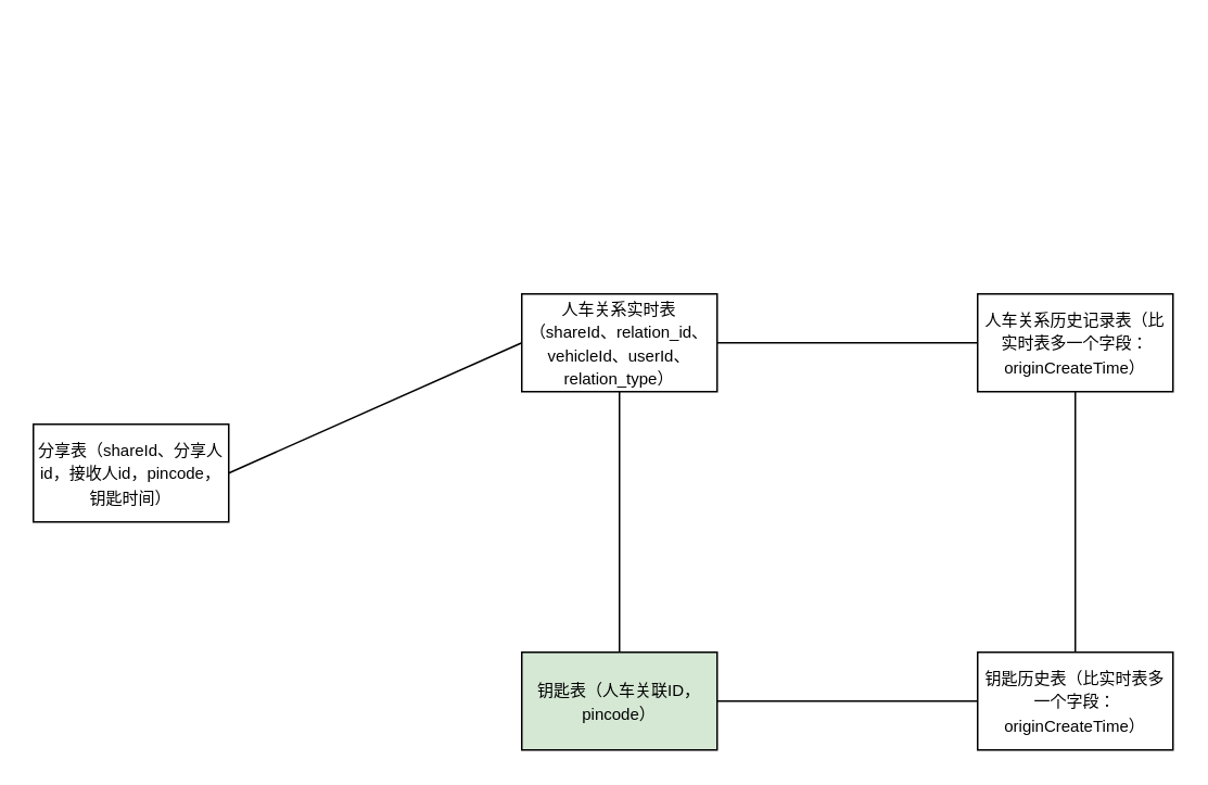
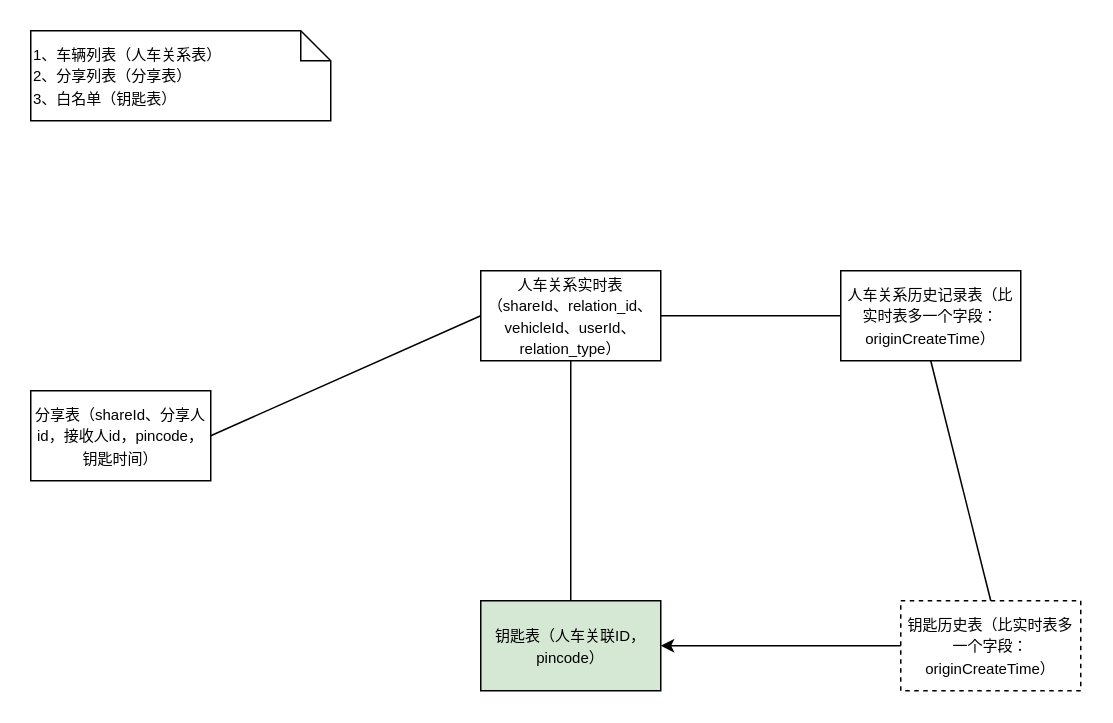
+ <mxCell id="12" value="&lt;div&gt;&lt;font style=&quot;font-size: 10px;&quot;&gt;1、车辆列表（人车关系表）&lt;/font&gt;&lt;/div&gt;&lt;div&gt;&lt;font style=&quot;font-size: 10px;&quot;&gt;2、分享列表&lt;span style=&quot;background-color: transparent; color: light-dark(rgb(0, 0, 0), rgb(255, 255, 255));&quot;&gt;（分享表）&lt;/span&gt;&lt;/font&gt;&lt;/div&gt;&lt;div&gt;&lt;span style=&quot;background-color: transparent; color: light-dark(rgb(0, 0, 0), rgb(255, 255, 255));&quot;&gt;&lt;font style=&quot;font-size: 10px;&quot;&gt;3、白名单（钥匙表）&lt;/font&gt;&lt;/span&gt;&lt;/div&gt;" style="shape=note;size=20;whiteSpace=wrap;html=1;align=left;" vertex="1" parent="1"><mxGeometry x="20" y="20" width="200" height="60" as="geometry" /></mxCell>
- <mxCell id="4" value="&lt;font style=&quot;font-size: 10px;&quot;&gt;人车关系历史记录表（比实时表多一个字段：originCreateTime）&lt;/font&gt;" style="rounded=0;whiteSpace=wrap;html=1;" vertex="1" parent="1"><mxGeometry x="600" y="180" width="120" height="60" as="geometry" /></mxCell>
+ <mxCell id="4" value="&lt;font style=&quot;font-size: 10px;&quot;&gt;人车关系历史记录表（比实时表多一个字段：originCreateTime）&lt;/font&gt;" style="rounded=0;whiteSpace=wrap;html=1;" vertex="1" parent="1"><mxGeometry x="560" y="180" width="120" height="60" as="geometry" /></mxCell>
- <mxCell id="10" value="" style="endArrow=none;html=1;rounded=0;entryX=1;entryY=0.5;entryDx=0;entryDy=0;exitX=0;exitY=0.5;exitDx=0;exitDy=0;" edge="1" parent="1" source="6" target="5"><mxGeometry width="50" height="50" relative="1" as="geometry"><mxPoint x="390" y="250" as="sourcePoint" /><mxPoint x="390" y="410" as="targetPoint" /></mxGeometry></mxCell>
+ <mxCell id="10" value="" style="endArrow=classic;html=1;rounded=0;entryX=1;entryY=0.5;entryDx=0;entryDy=0;exitX=0;exitY=0.5;exitDx=0;exitDy=0;" edge="1" parent="1" source="6" target="5"><mxGeometry width="50" height="50" relative="1" as="geometry"><mxPoint x="390" y="250" as="sourcePoint" /><mxPoint x="390" y="410" as="targetPoint" /></mxGeometry></mxCell>
- <mxCell id="6" value="&lt;font style=&quot;font-size: 10px;&quot;&gt;钥匙历史表（比实时表多一个字段：originCreateTime）&lt;/font&gt;" style="rounded=0;whiteSpace=wrap;html=1;" vertex="1" parent="1"><mxGeometry x="600" y="400" width="120" height="60" as="geometry" /></mxCell>
+ <mxCell id="6" value="&lt;font style=&quot;font-size: 10px;&quot;&gt;钥匙历史表（比实时表多一个字段：originCreateTime）&lt;/font&gt;" style="rounded=0;whiteSpace=wrap;html=1;dashed=1;" vertex="1" parent="1"><mxGeometry x="600" y="400" width="120" height="60" as="geometry" /></mxCell>
